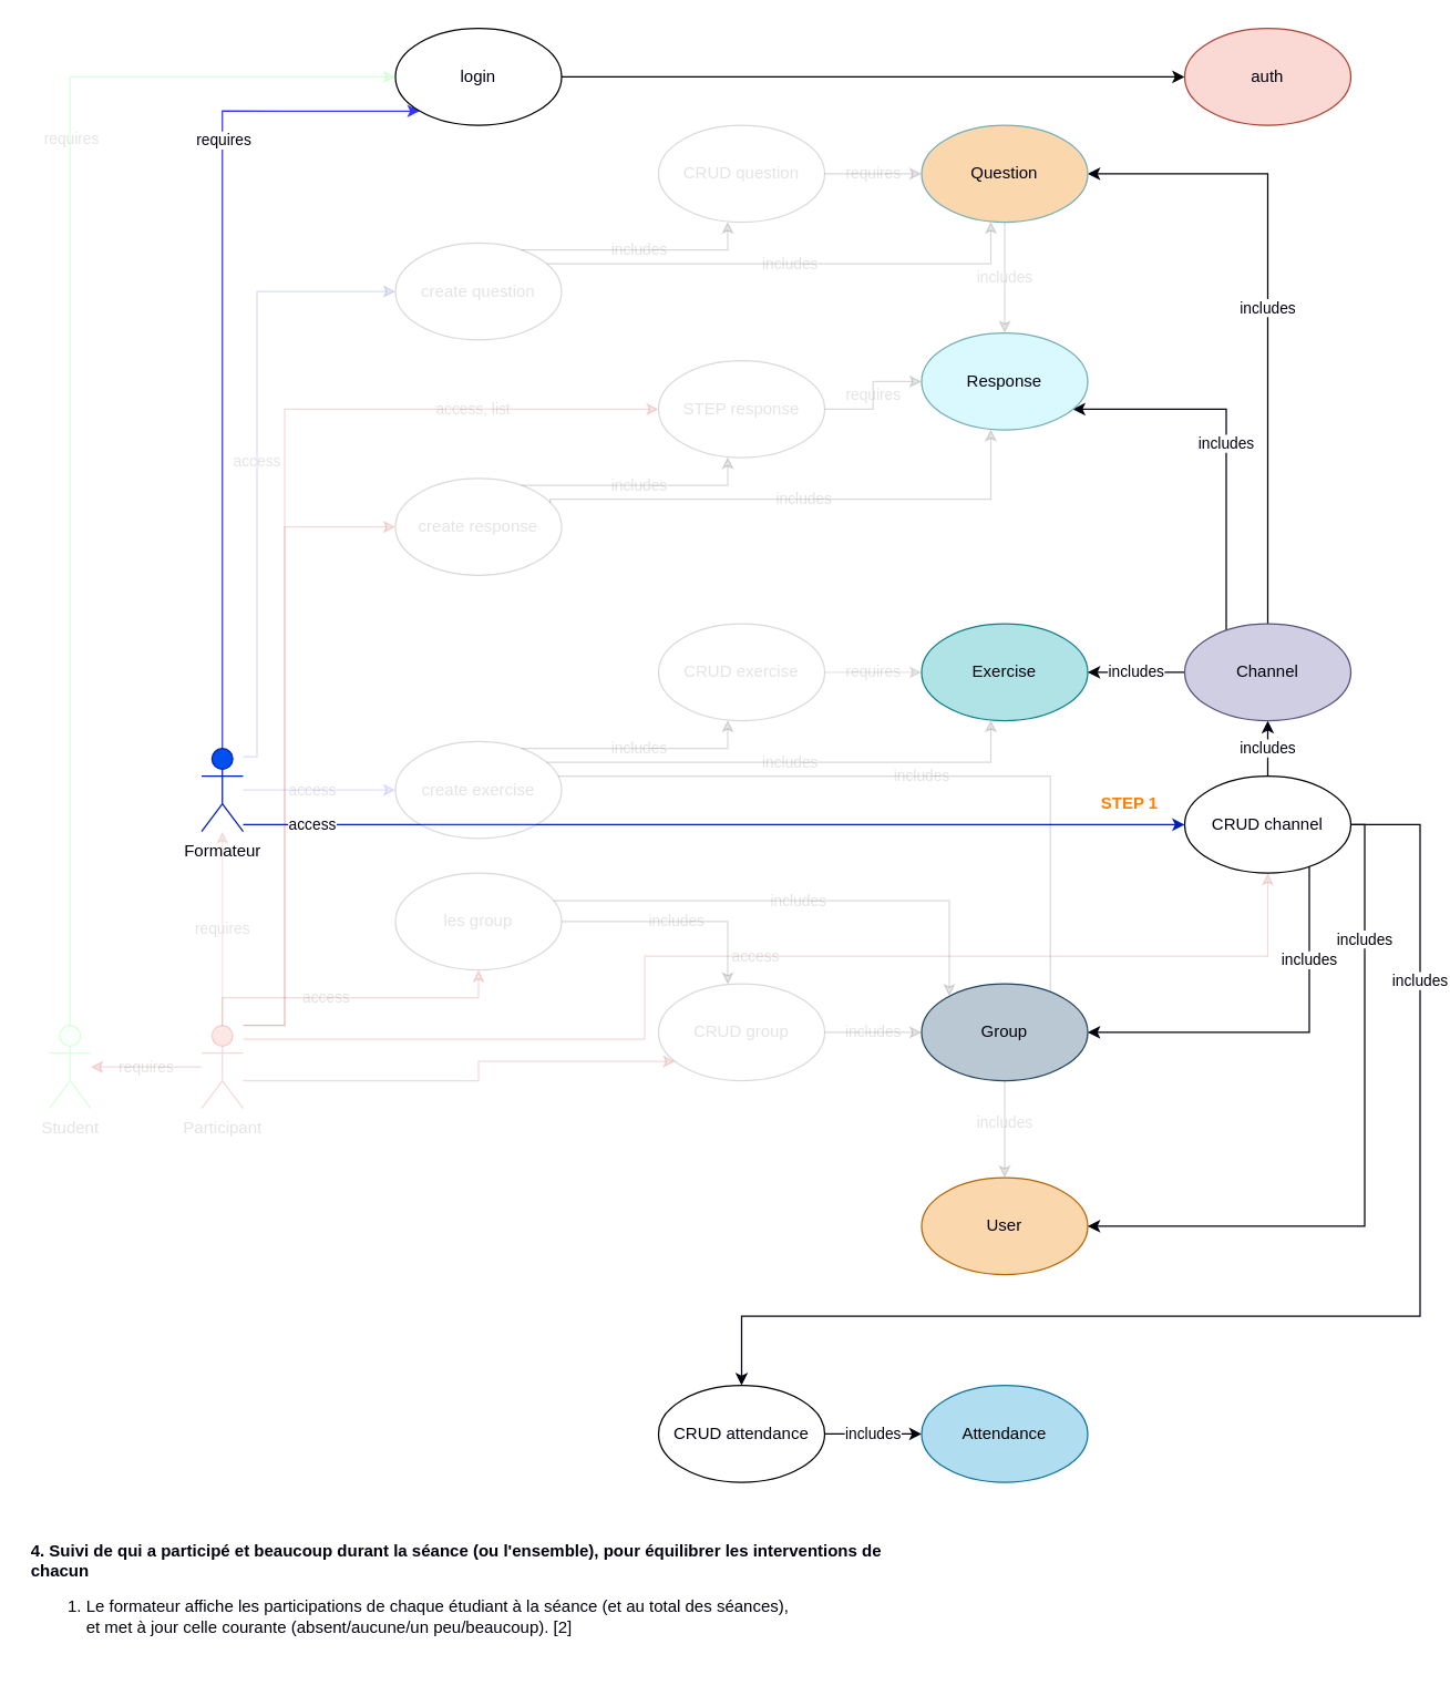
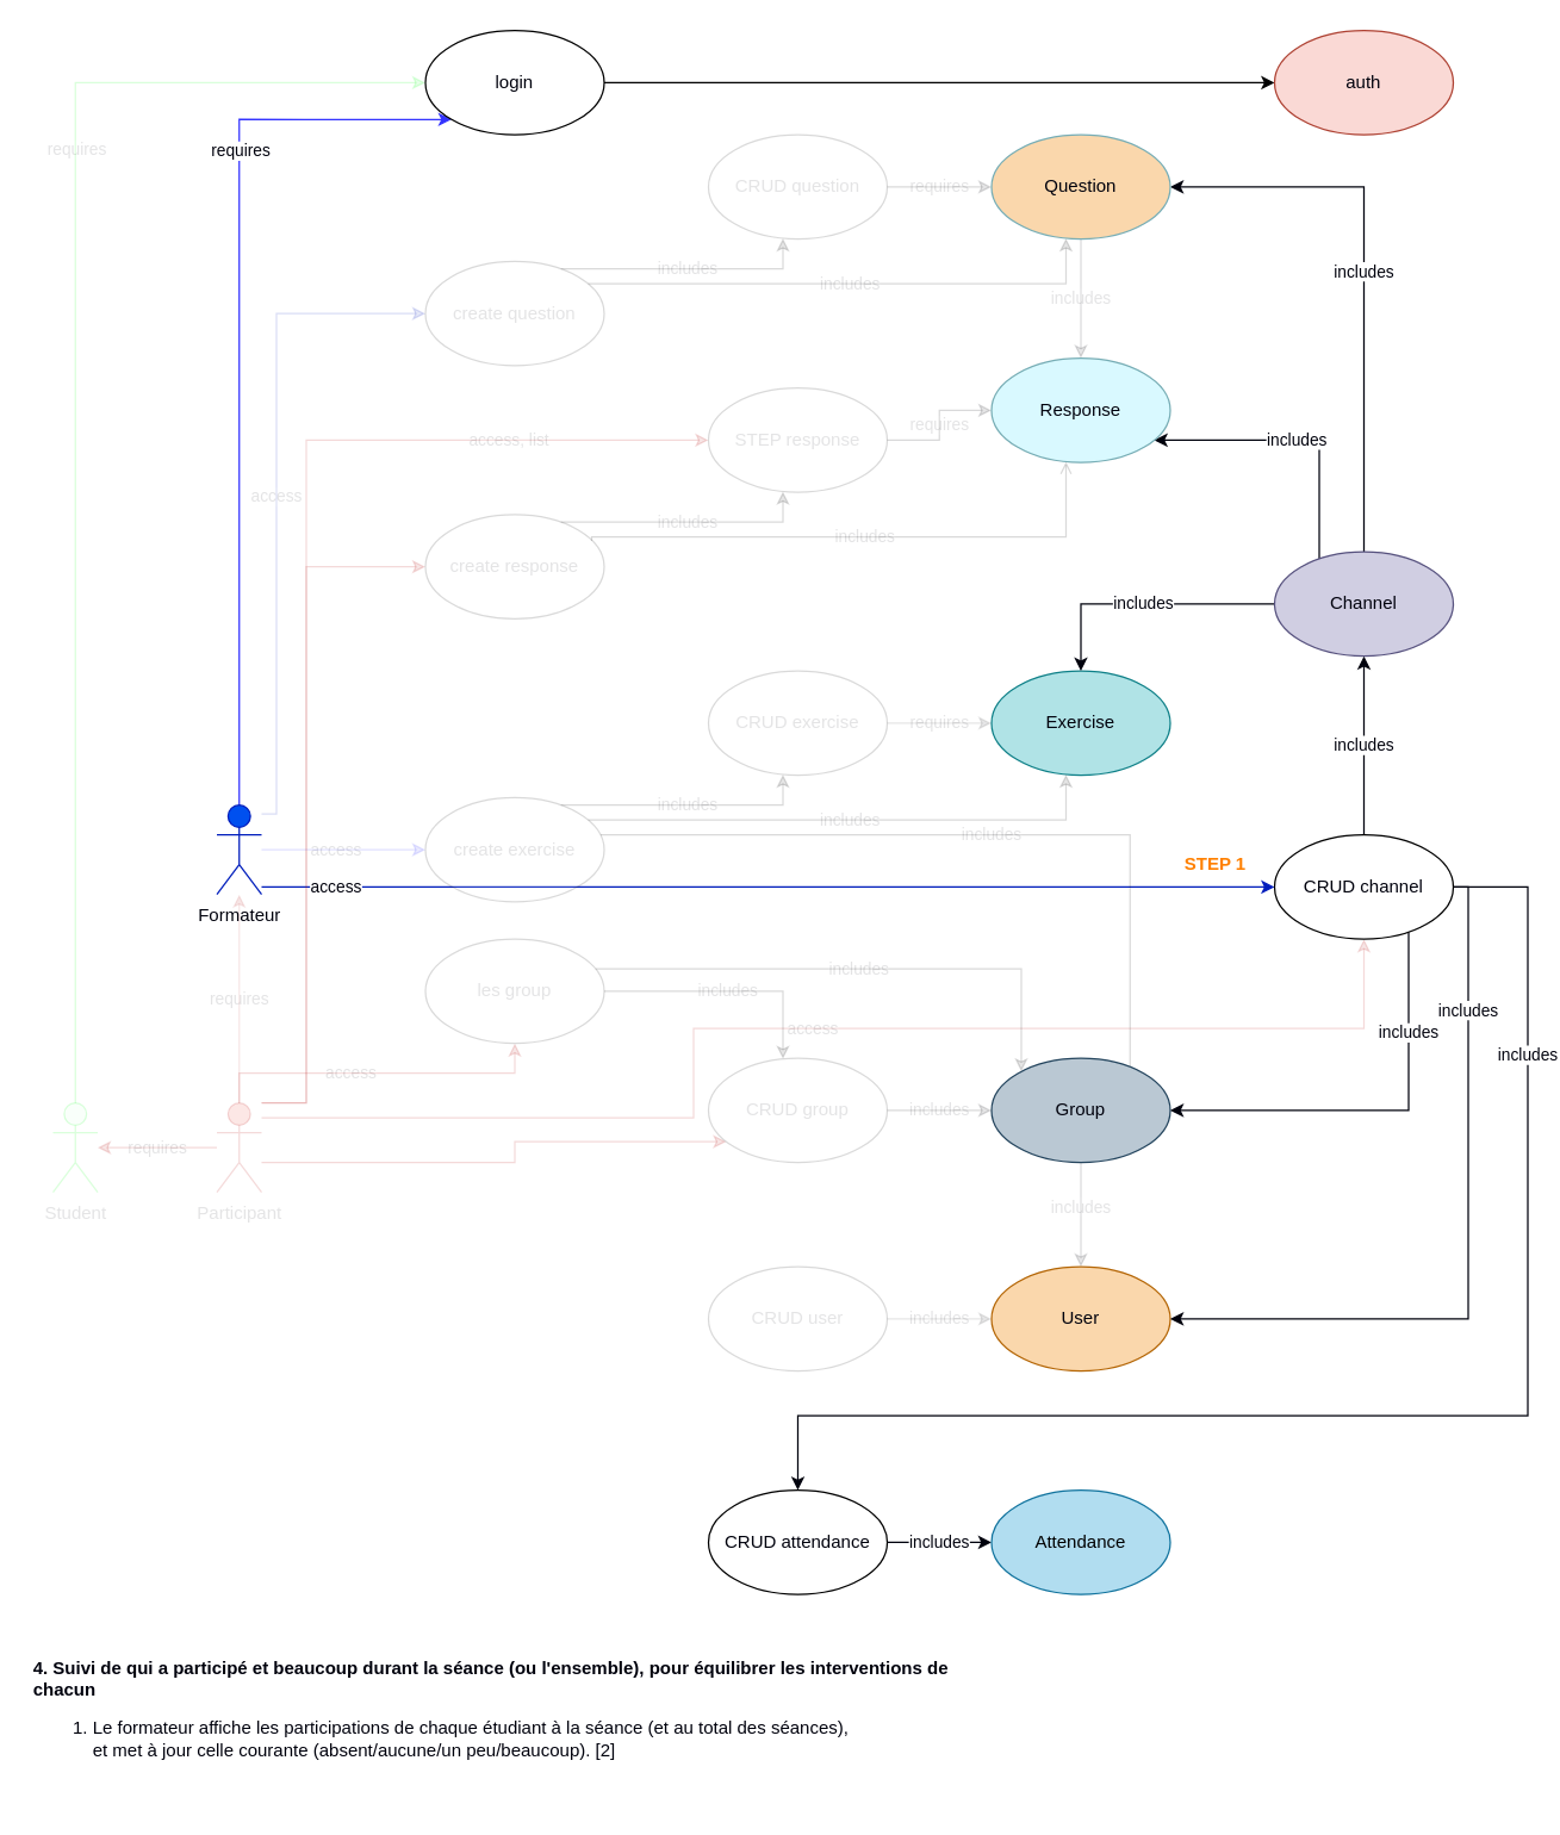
- <mxCell id="57" value="includes" style="edgeStyle=orthogonalEdgeStyle;rounded=0;orthogonalLoop=1;jettySize=auto;html=1;exitX=0.93;exitY=0.254;exitDx=0;exitDy=0;exitPerimeter=0;strokeOpacity=15;fillOpacity=10;fontColor=#00020D;textOpacity=10;" edge="1" parent="1" source="3" target="61"><mxGeometry relative="1" as="geometry"><Array as="points"><mxPoint x="397" y="360" /><mxPoint x="715" y="360" /></Array></mxGeometry></mxCell>
+ <mxCell id="57" value="includes" style="edgeStyle=orthogonalEdgeStyle;rounded=0;orthogonalLoop=1;jettySize=auto;html=1;exitX=0.93;exitY=0.254;exitDx=0;exitDy=0;exitPerimeter=0;strokeOpacity=15;fillOpacity=10;fontColor=#00020D;textOpacity=10;endArrow=open;" edge="1" parent="1" source="3" target="61"><mxGeometry relative="1" as="geometry"><Array as="points"><mxPoint x="397" y="360" /><mxPoint x="715" y="360" /></Array></mxGeometry></mxCell>
- <mxCell id="48" value="Channel" style="ellipse;whiteSpace=wrap;html=1;fillColor=#d0cee2;strokeColor=#56517e;fillOpacity=100;strokeOpacity=100;fontColor=#00020D;" vertex="1" parent="1"><mxGeometry x="855" y="450" width="120" height="70" as="geometry" /></mxCell>
+ <mxCell id="48" value="Channel" style="ellipse;whiteSpace=wrap;html=1;fillColor=#d0cee2;strokeColor=#56517e;fillOpacity=100;strokeOpacity=100;fontColor=#00020D;" vertex="1" parent="1"><mxGeometry x="855" y="370" width="120" height="70" as="geometry" /></mxCell>
+ <mxCell id="37" value="CRUD user" style="ellipse;whiteSpace=wrap;html=1;fillOpacity=10;strokeOpacity=15;fontColor=#00020D;textOpacity=10;" vertex="1" parent="1"><mxGeometry x="475" y="850" width="120" height="70" as="geometry" /></mxCell>
+ <mxCell id="36" value="includes" style="edgeStyle=orthogonalEdgeStyle;rounded=0;orthogonalLoop=1;jettySize=auto;html=1;strokeColor=#00020D;fontColor=#00020D;textOpacity=10;fillOpacity=10;strokeOpacity=10;" edge="1" parent="1" source="37" target="38"><mxGeometry relative="1" as="geometry" /></mxCell>
